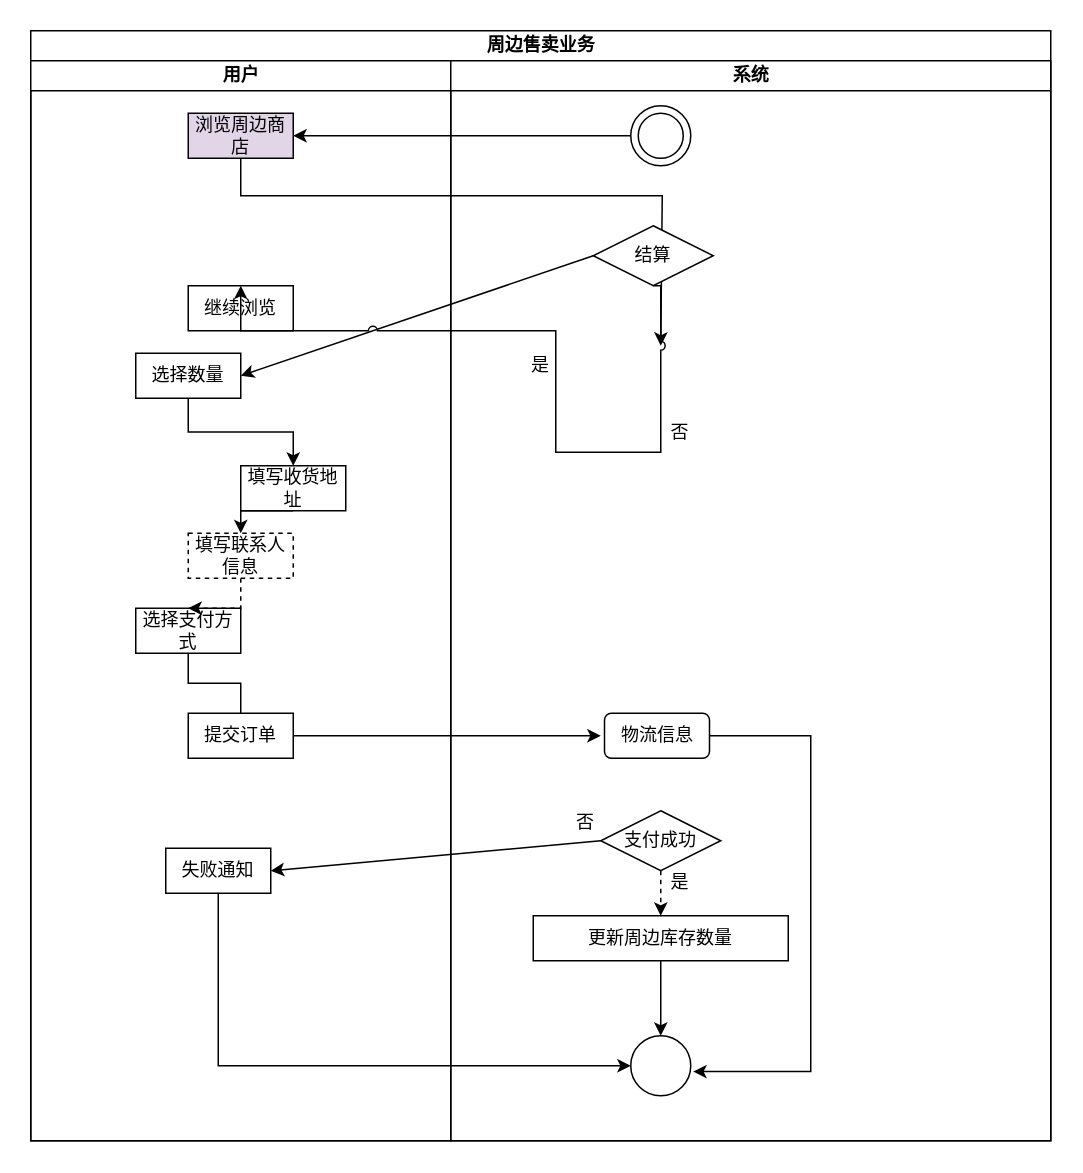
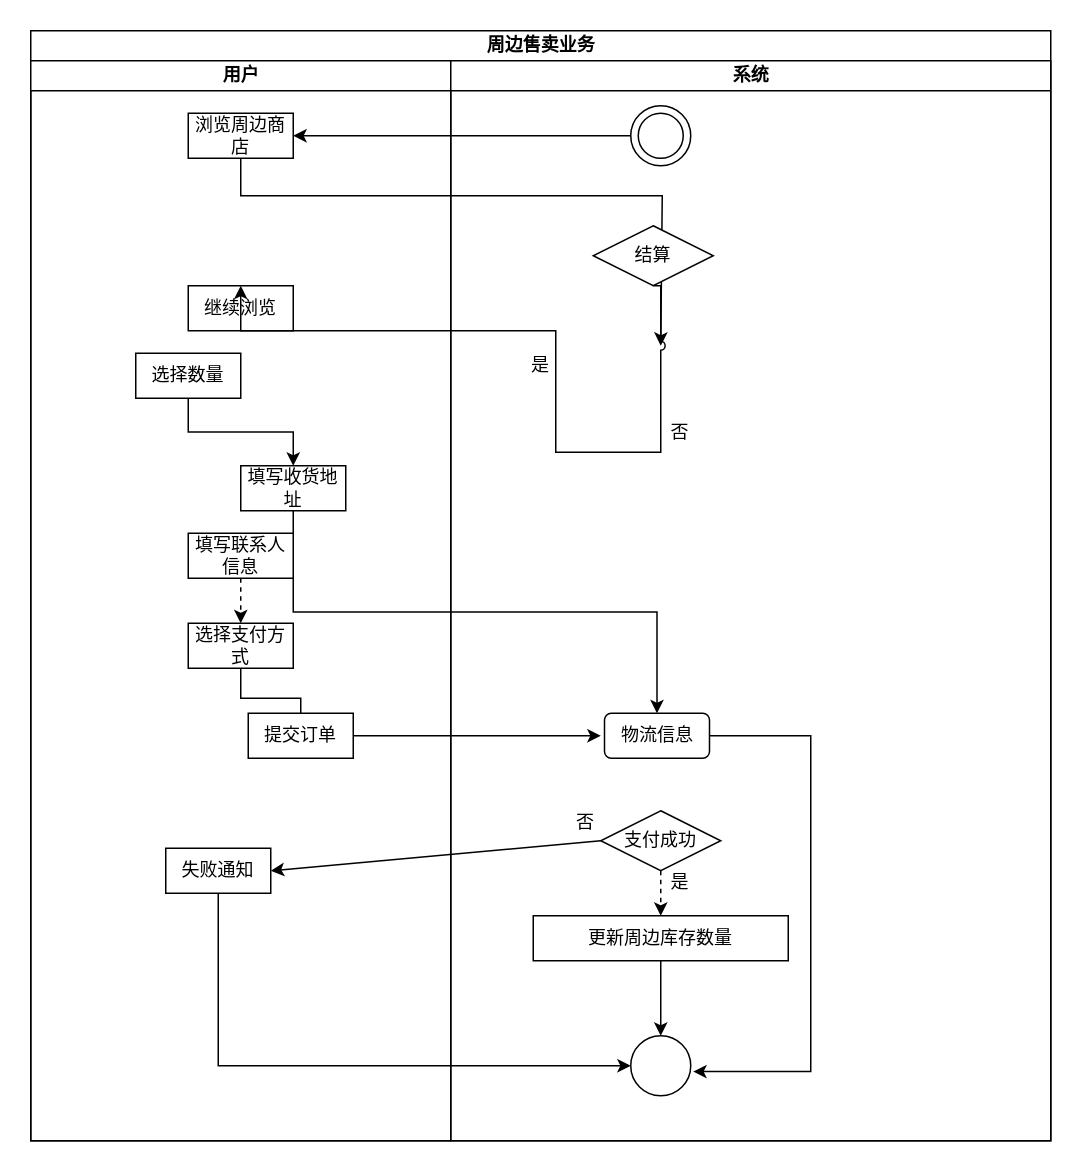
- <mxCell id="7" value="浏览周边商店" style="rounded=0;whiteSpace=wrap;html=1;fillColor=#e1d5e7;" parent="6" vertex="1"><mxGeometry x="105" y="35" width="70" height="30" as="geometry" /></mxCell>
+ <mxCell id="7" value="浏览周边商店" style="rounded=0;whiteSpace=wrap;html=1;" parent="6" vertex="1"><mxGeometry x="105" y="35" width="70" height="30" as="geometry" /></mxCell>
- <mxCell id="5" value="" style="endArrow=classic;html=1;rounded=0;exitX=0;exitY=0.5;exitDx=0;exitDy=0;entryX=1;entryY=0.5;entryDx=0;entryDy=0;jumpStyle=arc;" parent="2" source="27" target="10" edge="1"><mxGeometry width="50" height="50" relative="1" as="geometry"><mxPoint x="280" y="270" as="sourcePoint" /><mxPoint x="330" y="220" as="targetPoint" /></mxGeometry></mxCell>
- <mxCell id="11" style="edgeStyle=orthogonalEdgeStyle;rounded=0;orthogonalLoop=1;jettySize=auto;html=1;exitX=0.5;exitY=1;exitDx=0;exitDy=0;entryX=0.5;entryY=0;entryDx=0;entryDy=0;" parent="6" source="12" target="18" edge="1"><mxGeometry relative="1" as="geometry" /></mxCell>
+ <mxCell id="11" style="edgeStyle=orthogonalEdgeStyle;rounded=0;orthogonalLoop=1;jettySize=auto;html=1;exitX=0.5;exitY=1;exitDx=0;exitDy=0;" parent="6" source="12" target="37" edge="1"><mxGeometry relative="1" as="geometry" /></mxCell>
- <mxCell id="18" value="填写联系人信息" style="rounded=0;whiteSpace=wrap;html=1;dashed=1;" parent="6" vertex="1"><mxGeometry x="105" y="315" width="70" height="30" as="geometry" /></mxCell>
+ <mxCell id="18" value="填写联系人信息" style="rounded=0;whiteSpace=wrap;html=1;" parent="6" vertex="1"><mxGeometry x="105" y="315" width="70" height="30" as="geometry" /></mxCell>
- <mxCell id="14" value="选择支付方式" style="rounded=0;whiteSpace=wrap;html=1;" parent="6" vertex="1"><mxGeometry x="70" y="365" width="70" height="30" as="geometry" /></mxCell>
+ <mxCell id="14" value="选择支付方式" style="rounded=0;whiteSpace=wrap;html=1;" parent="6" vertex="1"><mxGeometry x="105" y="375" width="70" height="30" as="geometry" /></mxCell>
- <mxCell id="15" value="提交订单" style="rounded=0;whiteSpace=wrap;html=1;" parent="6" vertex="1"><mxGeometry x="105" y="435" width="70" height="30" as="geometry" /></mxCell>
+ <mxCell id="15" value="提交订单" style="rounded=0;whiteSpace=wrap;html=1;" parent="6" vertex="1"><mxGeometry x="145" y="435" width="70" height="30" as="geometry" /></mxCell>
